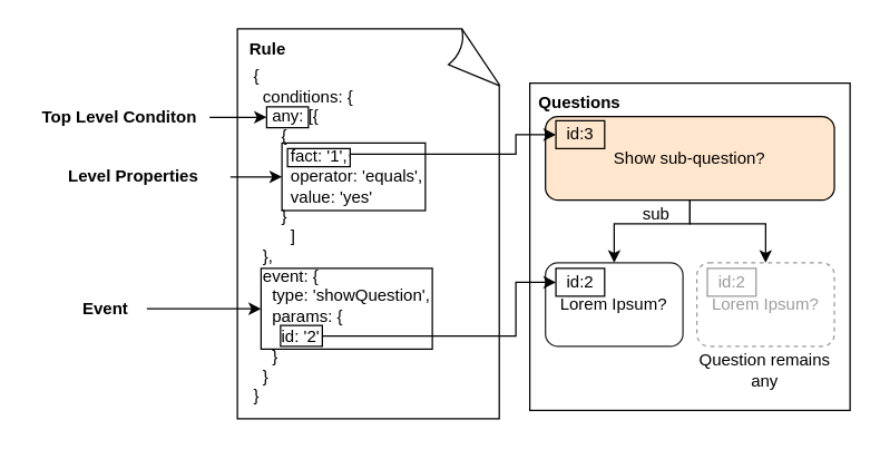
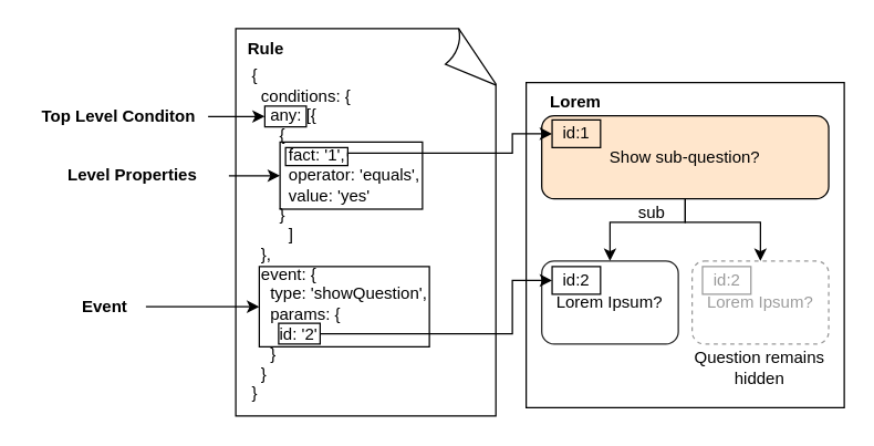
- <mxCell id="11" value="&lt;b&gt;Questions&lt;/b&gt;" style="text;html=1;align=center;verticalAlign=middle;whiteSpace=wrap;rounded=0;" vertex="1" parent="1"><mxGeometry x="386.25" y="62" width="60" height="21" as="geometry" /></mxCell>
+ <mxCell id="11" value="&lt;b&gt;Lorem&lt;/b&gt;" style="text;html=1;align=center;verticalAlign=middle;whiteSpace=wrap;rounded=0;" vertex="1" parent="1"><mxGeometry x="386.25" y="62" width="60" height="21" as="geometry" /></mxCell>
- <mxCell id="12" value="id:3" style="rounded=0;whiteSpace=wrap;html=1;fillColor=none;" vertex="1" parent="1"><mxGeometry x="398.75" y="86" width="35" height="20" as="geometry" /></mxCell>
+ <mxCell id="12" value="id:1" style="rounded=0;whiteSpace=wrap;html=1;fillColor=none;" vertex="1" parent="1"><mxGeometry x="398.75" y="86" width="35" height="20" as="geometry" /></mxCell>
- <mxCell id="29" value="Question remains any" style="text;html=1;align=center;verticalAlign=middle;whiteSpace=wrap;rounded=0;" vertex="1" parent="1"><mxGeometry x="499.38" y="250" width="100" height="30" as="geometry" /></mxCell>
+ <mxCell id="29" value="Question remains hidden" style="text;html=1;align=center;verticalAlign=middle;whiteSpace=wrap;rounded=0;" vertex="1" parent="1"><mxGeometry x="499.38" y="250" width="100" height="30" as="geometry" /></mxCell>
